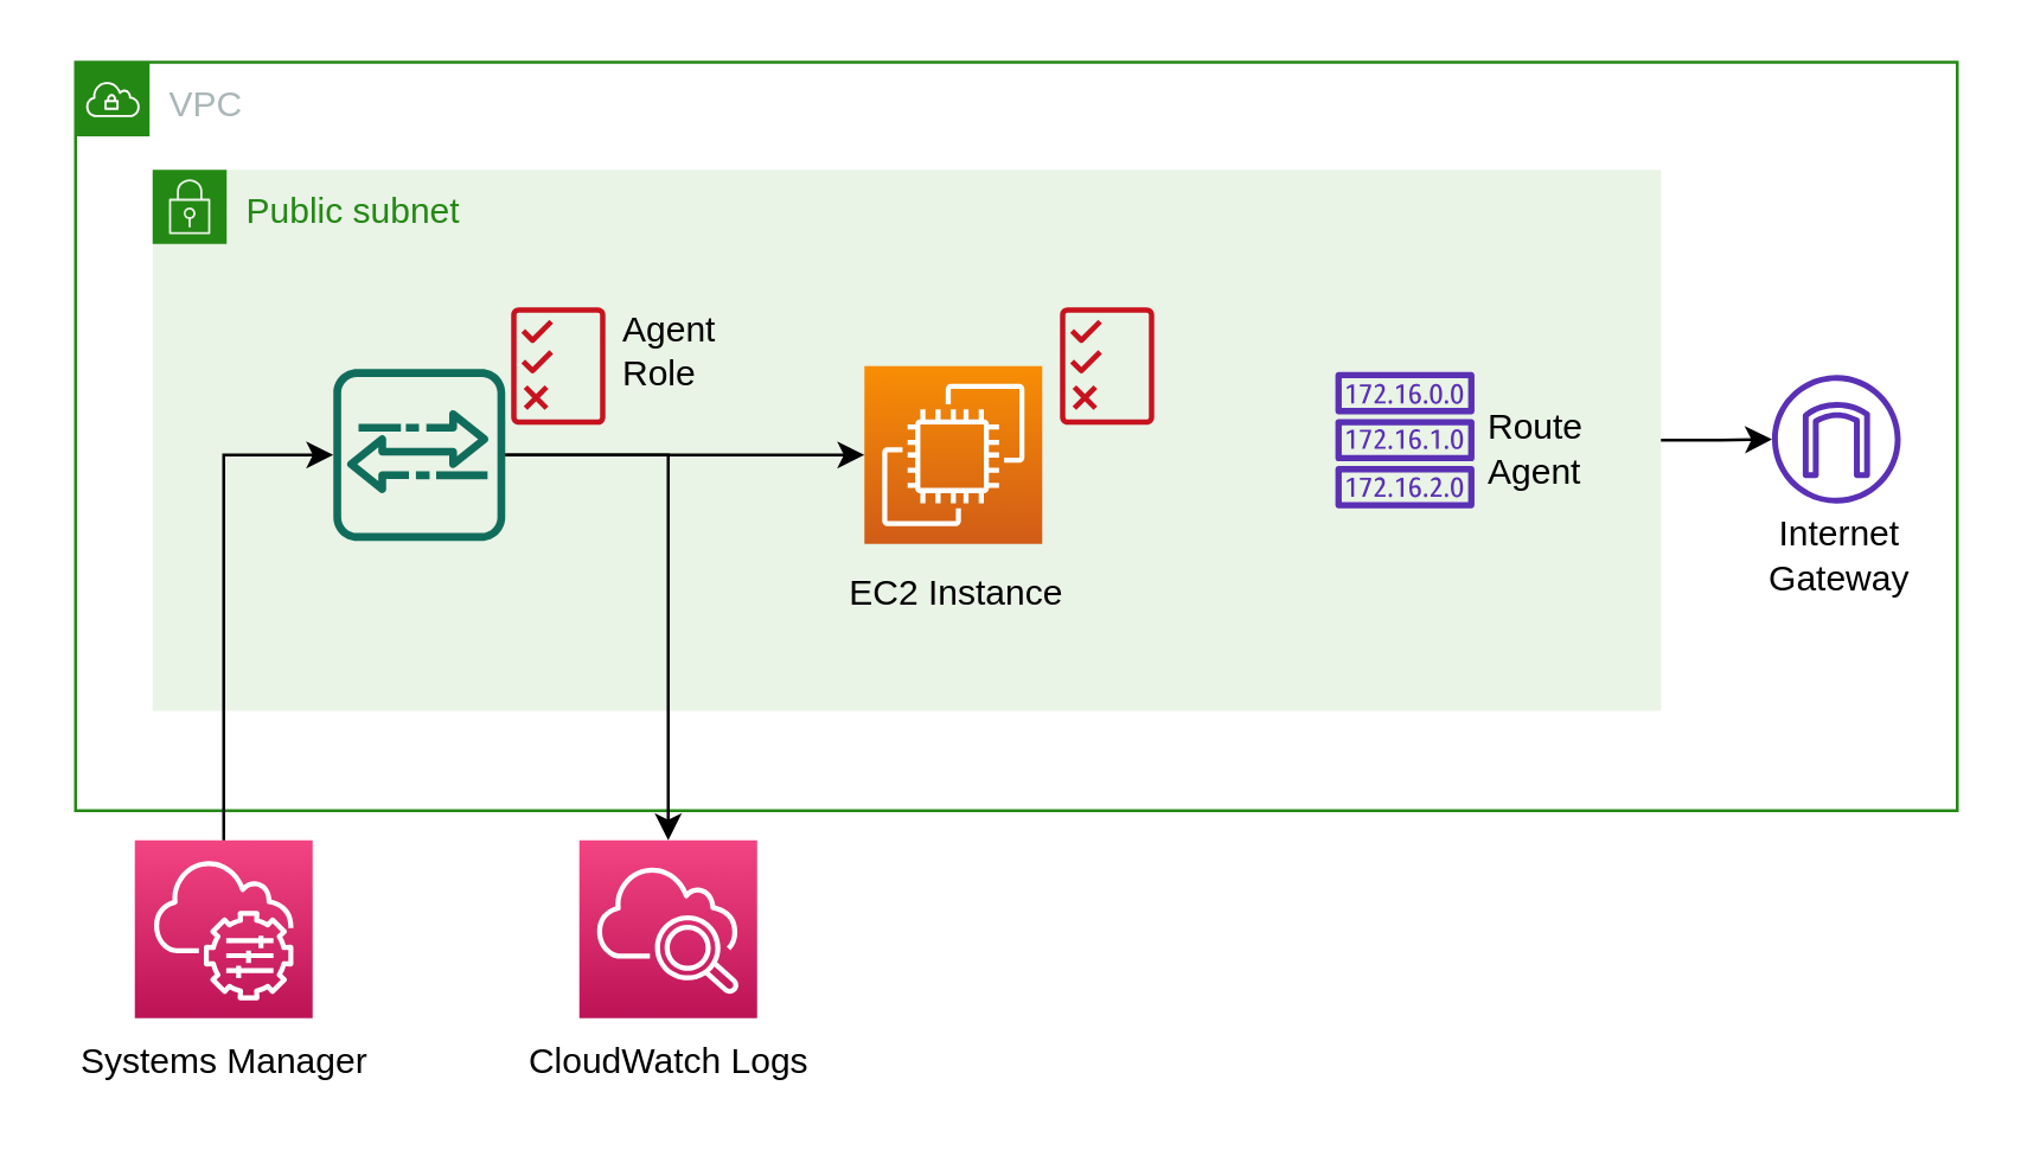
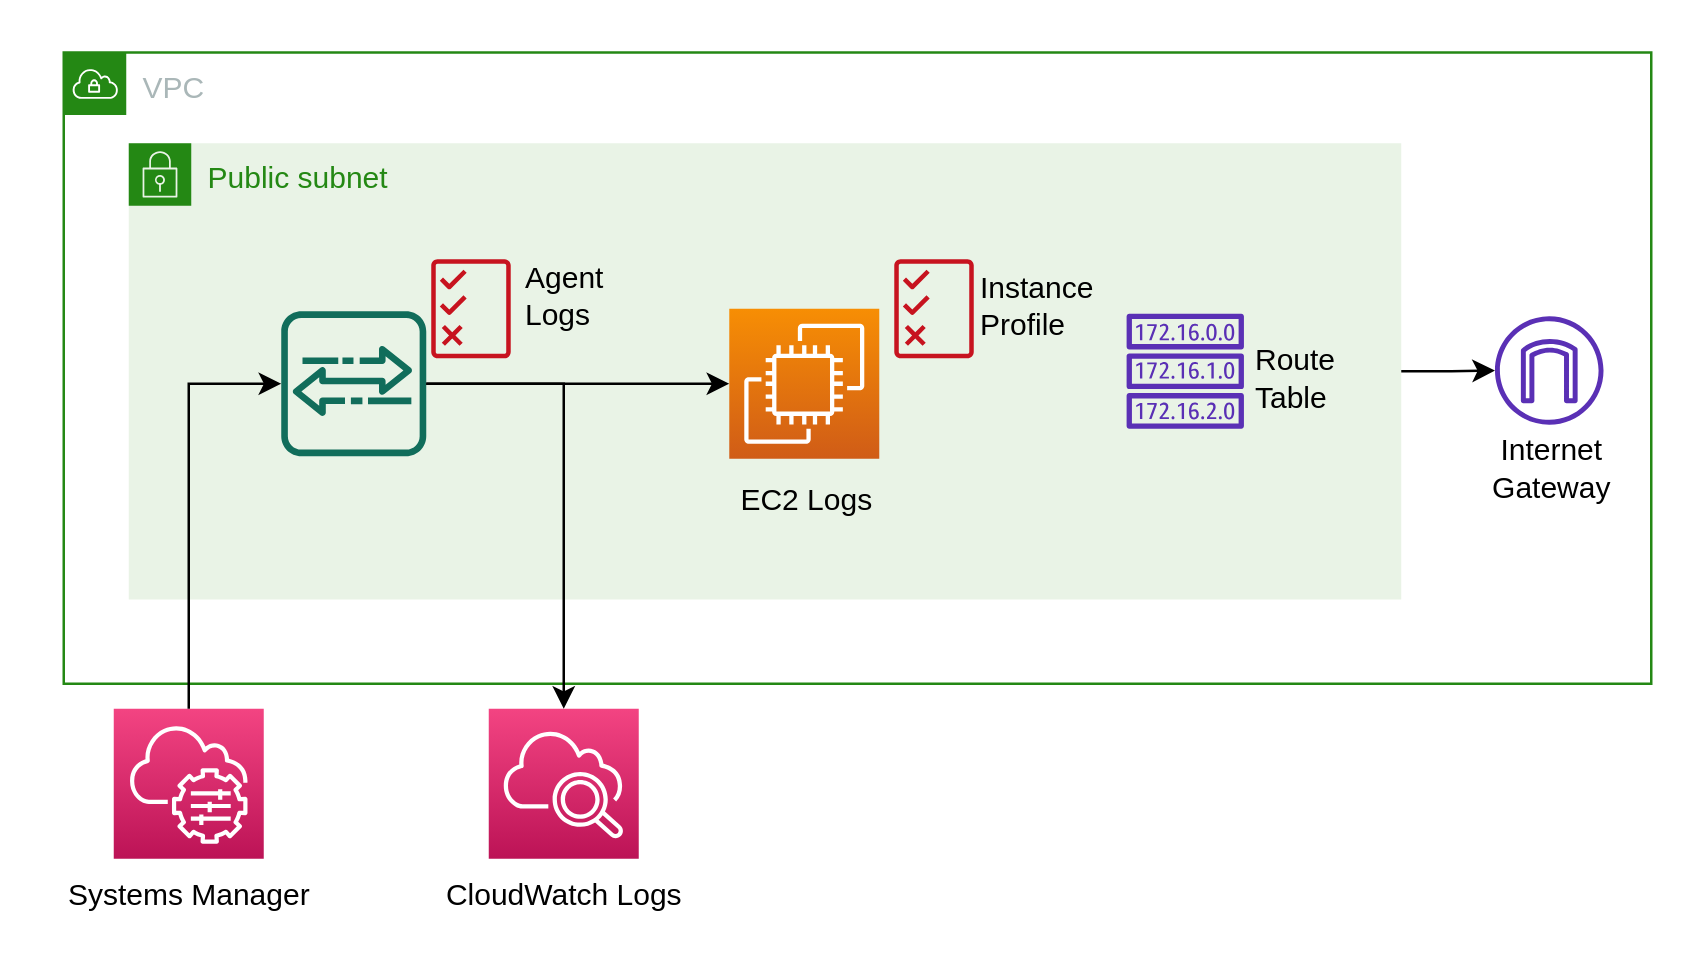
- <mxCell id="27" value="Agent&lt;br&gt;Role" style="text;html=1;resizable=0;autosize=1;align=left;verticalAlign=middle;points=[];fillColor=none;strokeColor=none;rounded=0;" parent="26" vertex="1"><mxGeometry x="68.21" width="50" height="30" as="geometry" /></mxCell>
+ <mxCell id="27" value="Agent&lt;br&gt;Logs" style="text;html=1;resizable=0;autosize=1;align=left;verticalAlign=middle;points=[];fillColor=none;strokeColor=none;rounded=0;" parent="26" vertex="1"><mxGeometry x="68.21" width="50" height="30" as="geometry" /></mxCell>
+ <mxCell id="20" value="Instance&lt;br&gt;&lt;div&gt;&lt;span&gt;Profile&lt;/span&gt;&lt;/div&gt;" style="text;html=1;resizable=0;autosize=1;align=left;verticalAlign=middle;points=[];fillColor=none;strokeColor=none;rounded=0;" parent="18" vertex="1"><mxGeometry x="32.79" y="4" width="60" height="30" as="geometry" /></mxCell>
- <mxCell id="7" value="Route &lt;br&gt;Agent" style="text;html=1;resizable=0;autosize=1;align=left;verticalAlign=middle;points=[];fillColor=none;strokeColor=none;rounded=0;" parent="5" vertex="1"><mxGeometry x="50" y="10.5" width="50" height="30" as="geometry" /></mxCell>
+ <mxCell id="7" value="Route &lt;br&gt;Table" style="text;html=1;resizable=0;autosize=1;align=left;verticalAlign=middle;points=[];fillColor=none;strokeColor=none;rounded=0;" parent="5" vertex="1"><mxGeometry x="50" y="10.5" width="50" height="30" as="geometry" /></mxCell>
- <mxCell id="17" value="&lt;div&gt;&lt;span&gt;EC2 Instance&lt;/span&gt;&lt;/div&gt;" style="text;html=1;resizable=0;autosize=1;align=center;verticalAlign=middle;points=[];fillColor=none;strokeColor=none;rounded=0;" parent="15" vertex="1"><mxGeometry y="67" width="90" height="20" as="geometry" /></mxCell>
+ <mxCell id="17" value="&lt;div&gt;&lt;span&gt;EC2 Logs&lt;/span&gt;&lt;/div&gt;" style="text;html=1;resizable=0;autosize=1;align=center;verticalAlign=middle;points=[];fillColor=none;strokeColor=none;rounded=0;" parent="15" vertex="1"><mxGeometry y="67" width="90" height="20" as="geometry" /></mxCell>
